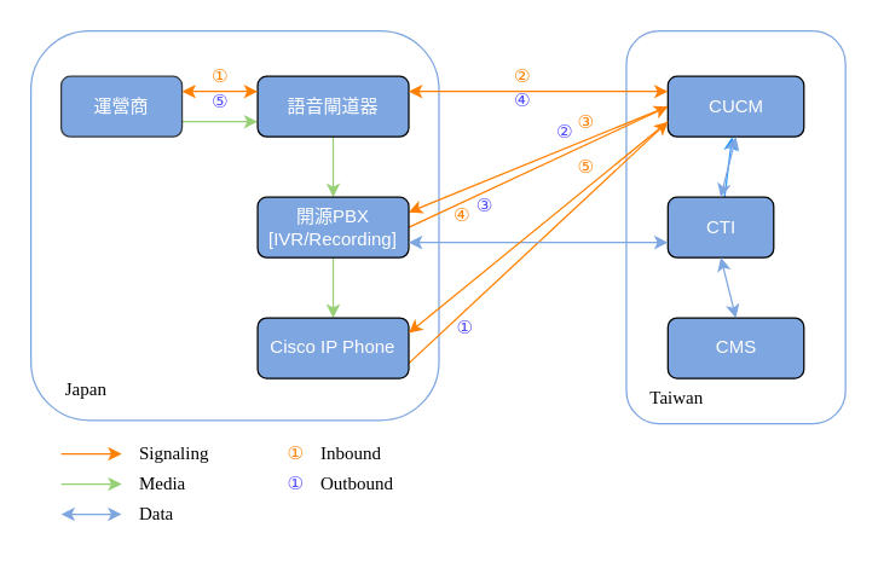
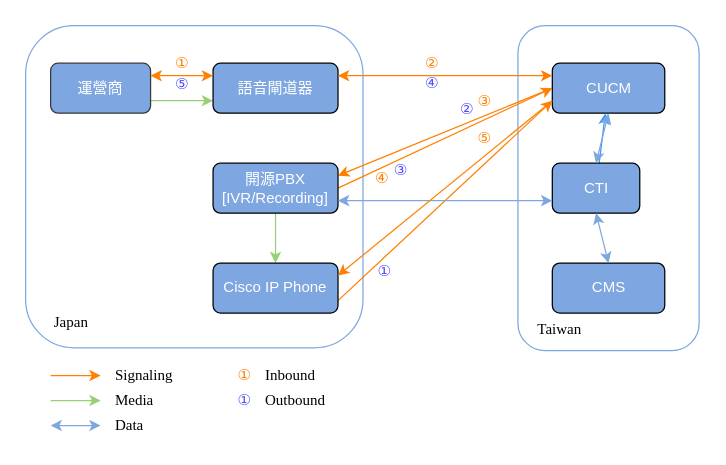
- <mxCell id="11" style="edgeStyle=orthogonalEdgeStyle;rounded=0;orthogonalLoop=1;jettySize=auto;html=1;exitX=0.5;exitY=1;exitDx=0;exitDy=0;entryX=0.5;entryY=0;entryDx=0;entryDy=0;strokeColor=#97D077;" edge="1" parent="1" source="12" target="15"><mxGeometry relative="1" as="geometry" /></mxCell>
